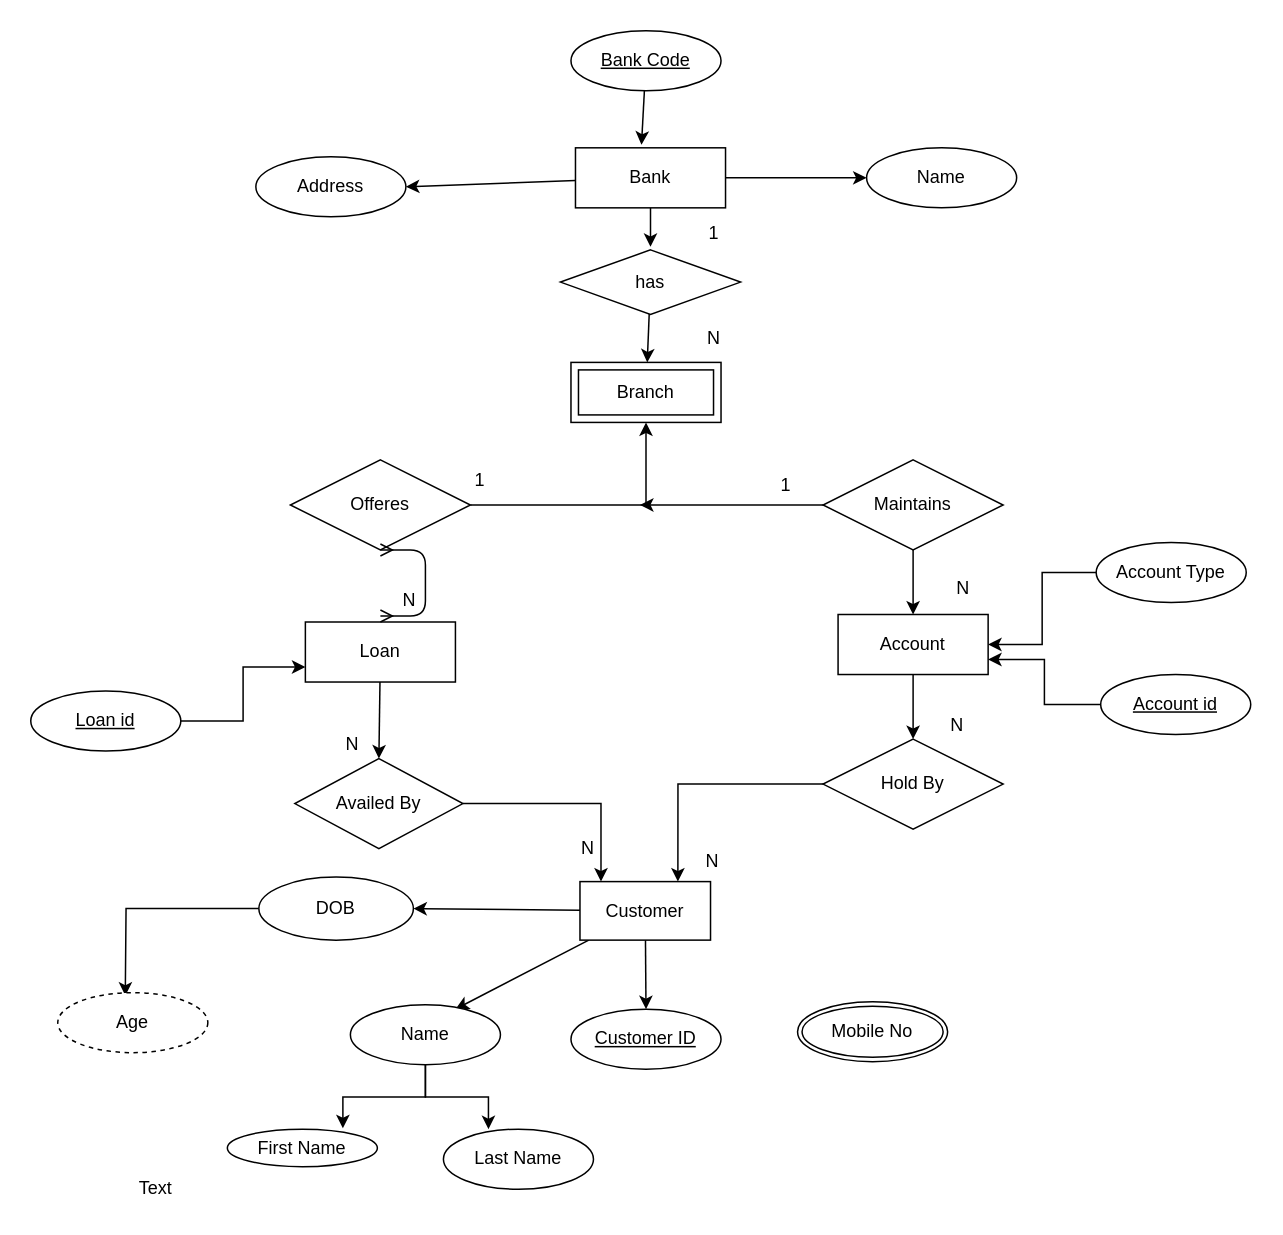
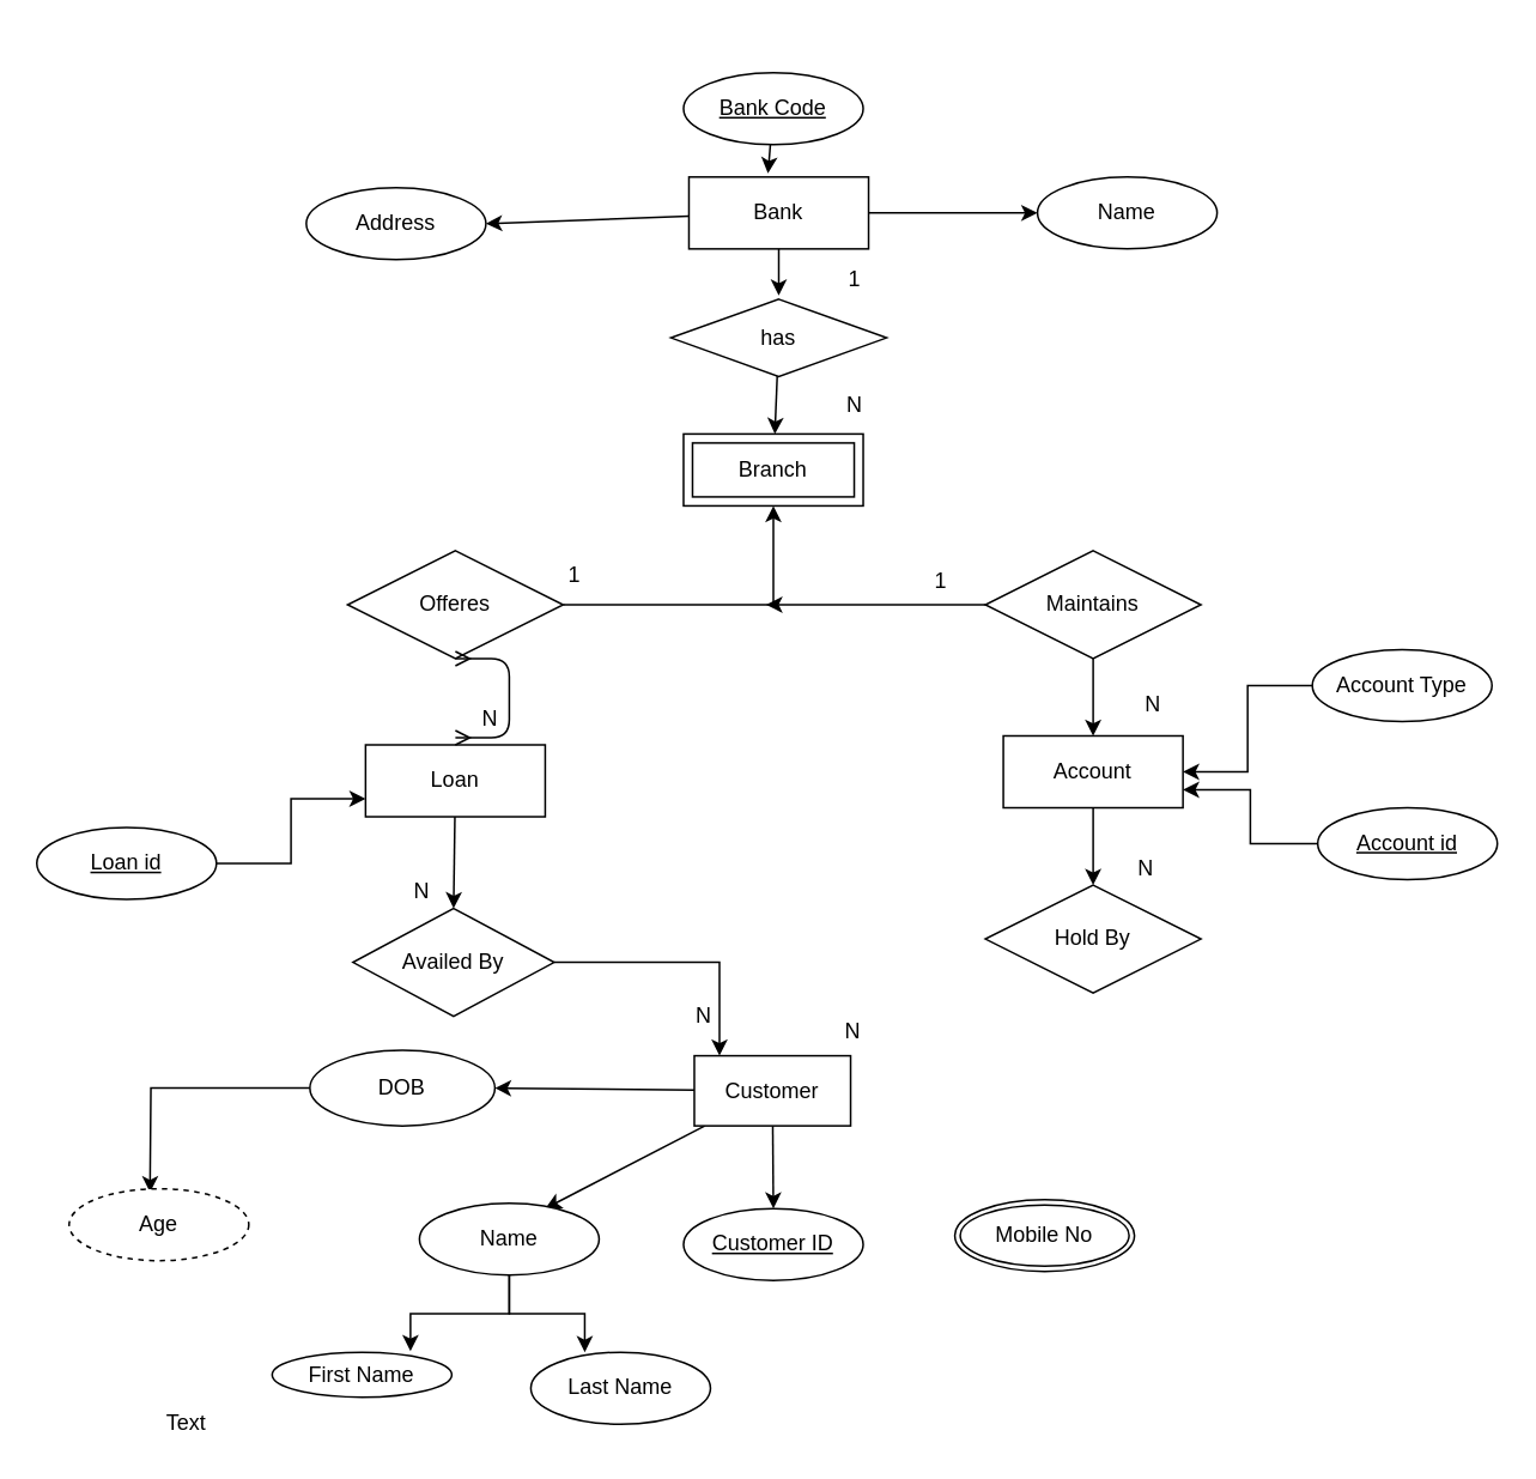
- <mxCell id="11" value="Bank Code" style="ellipse;whiteSpace=wrap;html=1;align=center;fontStyle=4;" parent="1" vertex="1"><mxGeometry x="380" y="20" width="100" height="40" as="geometry" /></mxCell>
+ <mxCell id="11" value="Bank Code" style="ellipse;whiteSpace=wrap;html=1;align=center;fontStyle=4;" parent="1" vertex="1"><mxGeometry x="380" y="40" width="100" height="40" as="geometry" /></mxCell>
- <mxCell id="29" style="edgeStyle=orthogonalEdgeStyle;rounded=0;orthogonalLoop=1;jettySize=auto;html=1;entryX=0.75;entryY=0;entryDx=0;entryDy=0;" parent="1" source="30" target="34" edge="1"><mxGeometry relative="1" as="geometry" /></mxCell>
